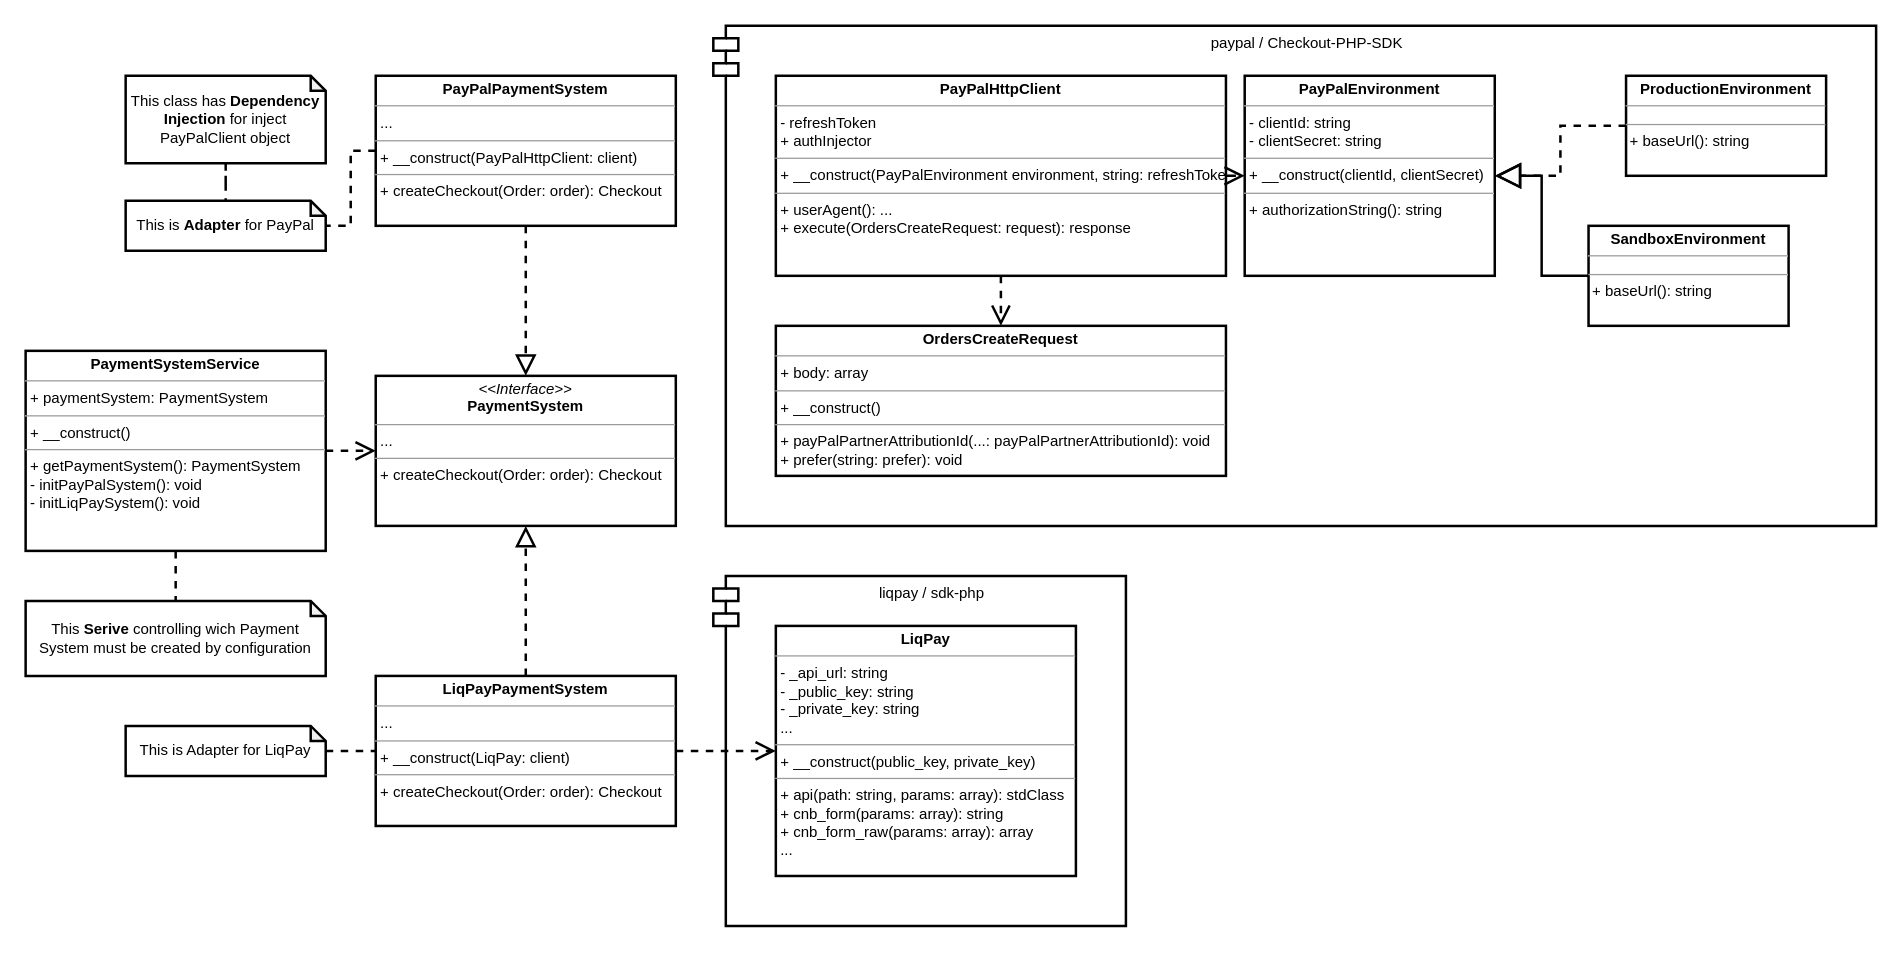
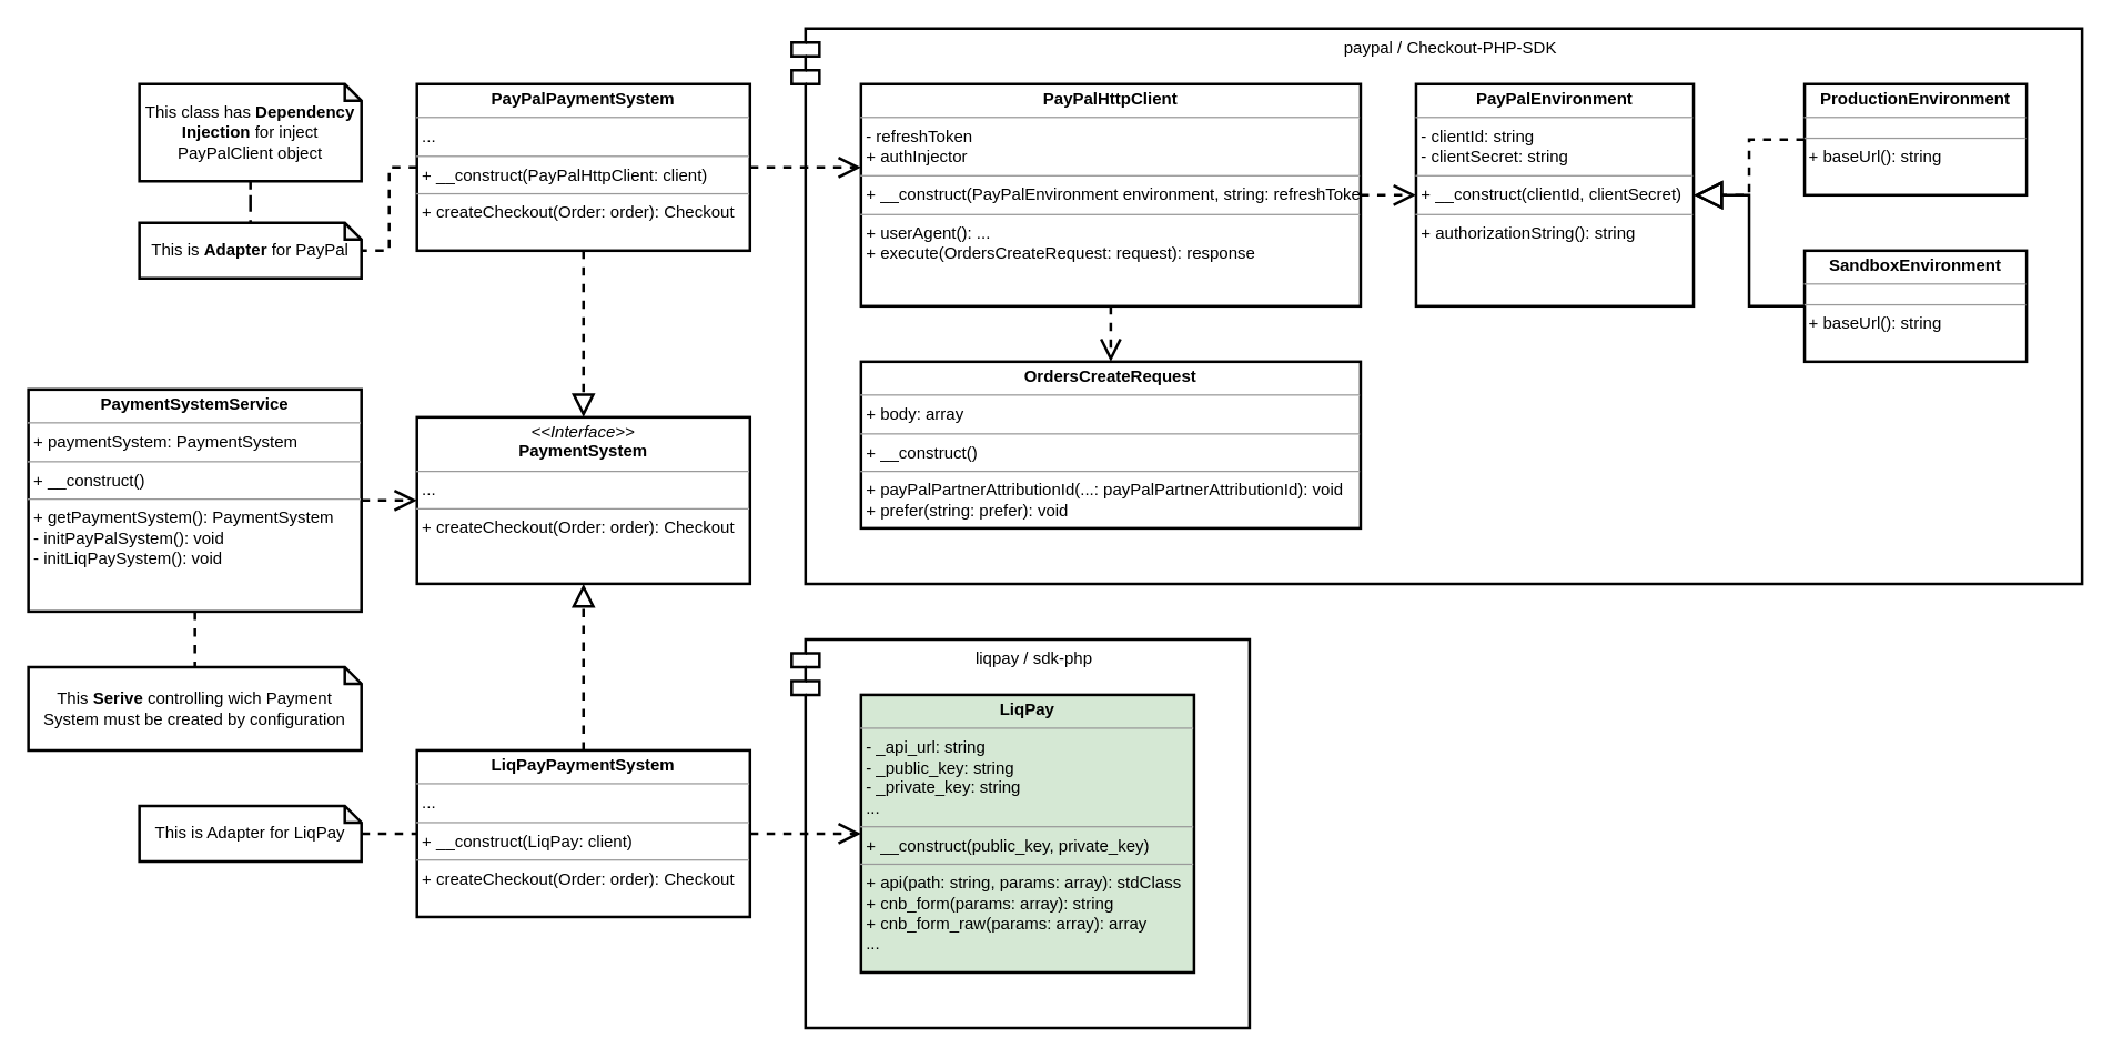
+ <mxCell id="25" value="" style="endArrow=open;endSize=12;dashed=1;html=1;rounded=0;edgeStyle=orthogonalEdgeStyle;strokeWidth=2;" parent="1" source="3" target="13" edge="1"><mxGeometry x="340" y="400" width="160" as="geometry"><mxPoint x="470" y="360" as="sourcePoint" /><mxPoint x="400" y="490" as="targetPoint" /><Array as="points"><mxPoint x="480" y="140" /><mxPoint x="480" y="140" /></Array></mxGeometry></mxCell>
- <mxCell id="14" value="&lt;p style=&quot;margin: 0px ; margin-top: 4px ; text-align: center&quot;&gt;&lt;b&gt;PayPalEnvironment&lt;/b&gt;&lt;br&gt;&lt;/p&gt;&lt;hr size=&quot;1&quot;&gt;&lt;p style=&quot;margin: 0px ; margin-left: 4px&quot;&gt;- clientId: string&lt;/p&gt;&lt;p style=&quot;margin: 0px ; margin-left: 4px&quot;&gt;- clientSecret: string&lt;br&gt;&lt;/p&gt;&lt;hr size=&quot;1&quot;&gt;&lt;p style=&quot;margin: 0px 0px 0px 4px&quot;&gt;+ __construct(clientId, clientSecret)&lt;/p&gt;&lt;hr size=&quot;1&quot;&gt;&lt;p style=&quot;margin: 0px ; margin-left: 4px&quot;&gt;+ authorizationString(): string&lt;br&gt;&lt;/p&gt;" style="verticalAlign=top;align=left;overflow=fill;fontSize=12;fontFamily=Helvetica;html=1;strokeWidth=2;" parent="10" vertex="1"><mxGeometry x="425" y="40" width="200" height="160" as="geometry" /></mxCell>
+ <mxCell id="14" value="&lt;p style=&quot;margin: 0px ; margin-top: 4px ; text-align: center&quot;&gt;&lt;b&gt;PayPalEnvironment&lt;/b&gt;&lt;br&gt;&lt;/p&gt;&lt;hr size=&quot;1&quot;&gt;&lt;p style=&quot;margin: 0px ; margin-left: 4px&quot;&gt;- clientId: string&lt;/p&gt;&lt;p style=&quot;margin: 0px ; margin-left: 4px&quot;&gt;- clientSecret: string&lt;br&gt;&lt;/p&gt;&lt;hr size=&quot;1&quot;&gt;&lt;p style=&quot;margin: 0px 0px 0px 4px&quot;&gt;+ __construct(clientId, clientSecret)&lt;/p&gt;&lt;hr size=&quot;1&quot;&gt;&lt;p style=&quot;margin: 0px ; margin-left: 4px&quot;&gt;+ authorizationString(): string&lt;br&gt;&lt;/p&gt;" style="verticalAlign=top;align=left;overflow=fill;fontSize=12;fontFamily=Helvetica;html=1;strokeWidth=2;" parent="10" vertex="1"><mxGeometry x="450" y="40" width="200" height="160" as="geometry" /></mxCell>
- <mxCell id="15" value="&lt;p style=&quot;margin: 0px ; margin-top: 4px ; text-align: center&quot;&gt;&lt;b&gt;SandboxEnvironment&lt;/b&gt;&lt;br&gt;&lt;/p&gt;&lt;hr size=&quot;1&quot;&gt;&lt;div style=&quot;height: 2px&quot;&gt;&lt;/div&gt;&lt;hr size=&quot;1&quot;&gt;&lt;div style=&quot;height: 2px&quot;&gt;&amp;nbsp;+ baseUrl(): string&lt;/div&gt;" style="verticalAlign=top;align=left;overflow=fill;fontSize=12;fontFamily=Helvetica;html=1;strokeWidth=2;" parent="10" vertex="1"><mxGeometry x="700" y="160" width="160" height="80" as="geometry" /></mxCell>
+ <mxCell id="15" value="&lt;p style=&quot;margin: 0px ; margin-top: 4px ; text-align: center&quot;&gt;&lt;b&gt;SandboxEnvironment&lt;/b&gt;&lt;br&gt;&lt;/p&gt;&lt;hr size=&quot;1&quot;&gt;&lt;div style=&quot;height: 2px&quot;&gt;&lt;/div&gt;&lt;hr size=&quot;1&quot;&gt;&lt;div style=&quot;height: 2px&quot;&gt;&amp;nbsp;+ baseUrl(): string&lt;/div&gt;" style="verticalAlign=top;align=left;overflow=fill;fontSize=12;fontFamily=Helvetica;html=1;strokeWidth=2;" parent="10" vertex="1"><mxGeometry x="730" y="160" width="160" height="80" as="geometry" /></mxCell>
- <mxCell id="9" value="&lt;p style=&quot;margin: 0px ; margin-top: 4px ; text-align: center&quot;&gt;&lt;b&gt;LiqPay&lt;/b&gt;&lt;/p&gt;&lt;hr size=&quot;1&quot;&gt;&lt;p style=&quot;margin: 0px ; margin-left: 4px&quot;&gt;- _api_url: string&lt;/p&gt;&lt;p style=&quot;margin: 0px ; margin-left: 4px&quot;&gt;- _public_key: string&lt;/p&gt;&lt;p style=&quot;margin: 0px ; margin-left: 4px&quot;&gt;- _private_key: string&lt;/p&gt;&lt;p style=&quot;margin: 0px ; margin-left: 4px&quot;&gt;...&lt;/p&gt;&lt;hr size=&quot;1&quot;&gt;&lt;p style=&quot;margin: 0px 0px 0px 4px&quot;&gt;+ __construct(public_key, private_key)&lt;/p&gt;&lt;hr size=&quot;1&quot;&gt;&lt;p style=&quot;margin: 0px ; margin-left: 4px&quot;&gt;+ api(path: string, params: array): stdClass&lt;/p&gt;&lt;p style=&quot;margin: 0px ; margin-left: 4px&quot;&gt;+ cnb_form(params: array): string&lt;/p&gt;&lt;p style=&quot;margin: 0px ; margin-left: 4px&quot;&gt;+ cnb_form_raw(params: array): array&lt;/p&gt;&lt;p style=&quot;margin: 0px ; margin-left: 4px&quot;&gt;...&lt;/p&gt;" style="verticalAlign=top;align=left;overflow=fill;fontSize=12;fontFamily=Helvetica;html=1;strokeWidth=2;" parent="7" vertex="1"><mxGeometry x="50" y="40" width="240" height="200" as="geometry" /></mxCell>
+ <mxCell id="9" value="&lt;p style=&quot;margin: 0px ; margin-top: 4px ; text-align: center&quot;&gt;&lt;b&gt;LiqPay&lt;/b&gt;&lt;/p&gt;&lt;hr size=&quot;1&quot;&gt;&lt;p style=&quot;margin: 0px ; margin-left: 4px&quot;&gt;- _api_url: string&lt;/p&gt;&lt;p style=&quot;margin: 0px ; margin-left: 4px&quot;&gt;- _public_key: string&lt;/p&gt;&lt;p style=&quot;margin: 0px ; margin-left: 4px&quot;&gt;- _private_key: string&lt;/p&gt;&lt;p style=&quot;margin: 0px ; margin-left: 4px&quot;&gt;...&lt;/p&gt;&lt;hr size=&quot;1&quot;&gt;&lt;p style=&quot;margin: 0px 0px 0px 4px&quot;&gt;+ __construct(public_key, private_key)&lt;/p&gt;&lt;hr size=&quot;1&quot;&gt;&lt;p style=&quot;margin: 0px ; margin-left: 4px&quot;&gt;+ api(path: string, params: array): stdClass&lt;/p&gt;&lt;p style=&quot;margin: 0px ; margin-left: 4px&quot;&gt;+ cnb_form(params: array): string&lt;/p&gt;&lt;p style=&quot;margin: 0px ; margin-left: 4px&quot;&gt;+ cnb_form_raw(params: array): array&lt;/p&gt;&lt;p style=&quot;margin: 0px ; margin-left: 4px&quot;&gt;...&lt;/p&gt;" style="verticalAlign=top;align=left;overflow=fill;fontSize=12;fontFamily=Helvetica;html=1;strokeWidth=2;fillColor=#d5e8d4;" parent="7" vertex="1"><mxGeometry x="50" y="40" width="240" height="200" as="geometry" /></mxCell>
